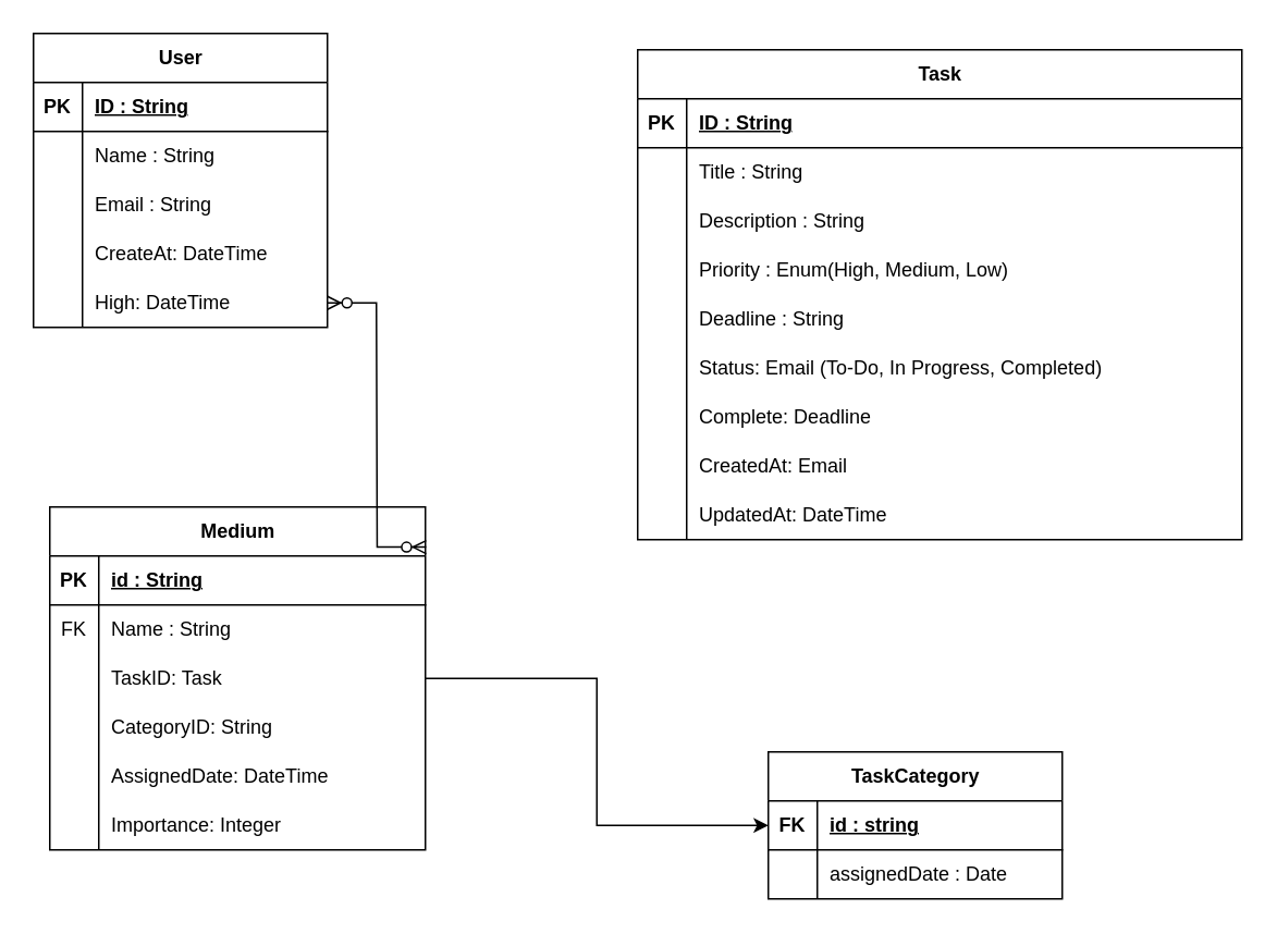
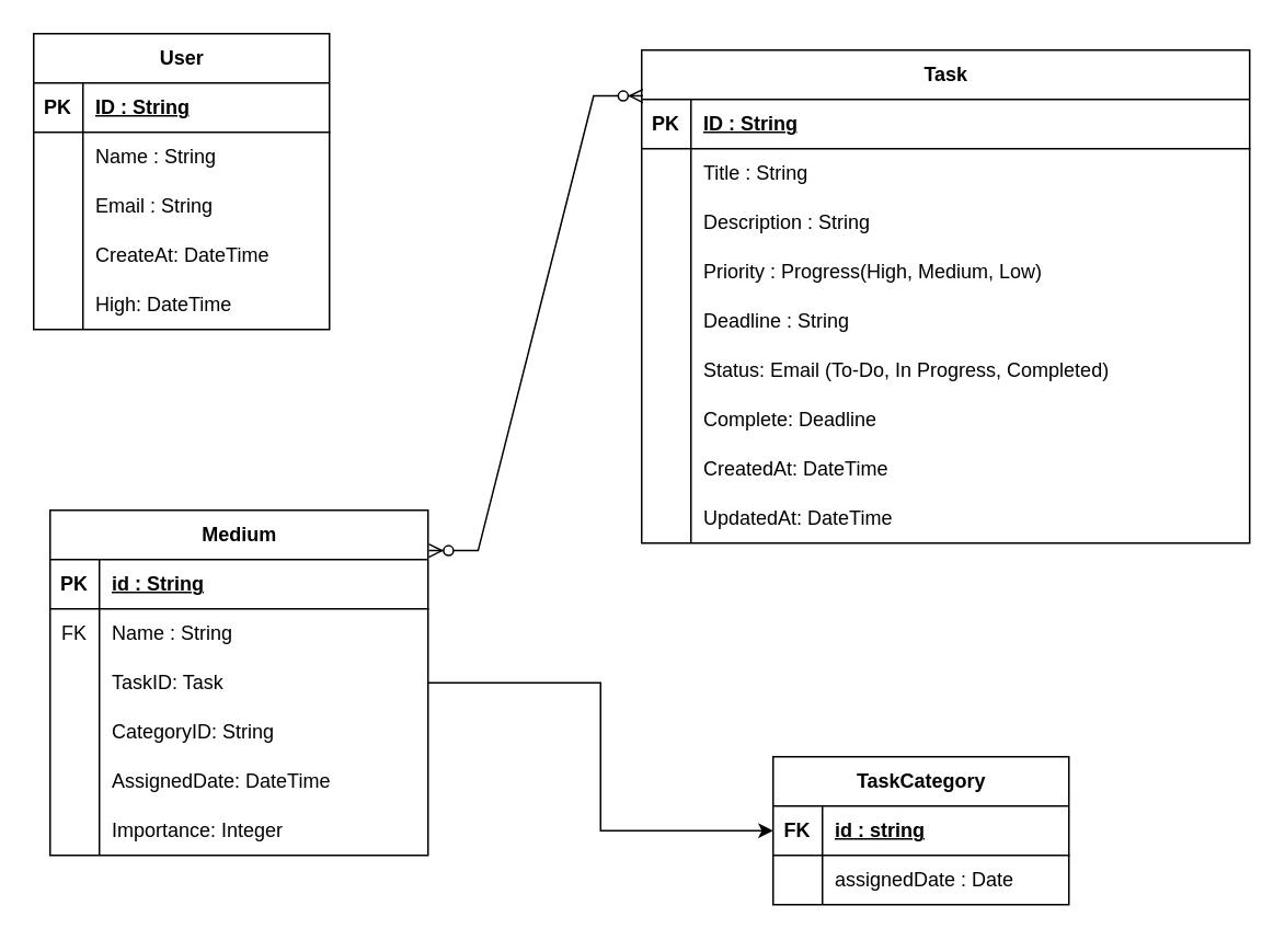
- <mxCell id="31" value="Priority : Enum(High, Medium, Low)" style="shape=partialRectangle;connectable=0;fillColor=none;top=0;left=0;bottom=0;right=0;align=left;spacingLeft=6;overflow=hidden;whiteSpace=wrap;html=1;" parent="29" vertex="1"><mxGeometry x="30" width="340" height="30" as="geometry"><mxRectangle width="340" height="30" as="alternateBounds" /></mxGeometry></mxCell>
+ <mxCell id="31" value="Priority : Progress(High, Medium, Low)" style="shape=partialRectangle;connectable=0;fillColor=none;top=0;left=0;bottom=0;right=0;align=left;spacingLeft=6;overflow=hidden;whiteSpace=wrap;html=1;" parent="29" vertex="1"><mxGeometry x="30" width="340" height="30" as="geometry"><mxRectangle width="340" height="30" as="alternateBounds" /></mxGeometry></mxCell>
- <mxCell id="74" value="" style="edgeStyle=entityRelationEdgeStyle;fontSize=12;html=1;endArrow=ERzeroToMany;endFill=1;startArrow=ERzeroToMany;rounded=0;exitX=1.002;exitY=0.117;exitDx=0;exitDy=0;exitPerimeter=0;" parent="1" source="48" target="17" edge="1"><mxGeometry width="100" height="100" relative="1" as="geometry"><mxPoint x="200" y="300" as="sourcePoint" /><mxPoint x="300" y="200" as="targetPoint" /></mxGeometry></mxCell>
+ <mxCell id="74" value="" style="edgeStyle=entityRelationEdgeStyle;fontSize=12;html=1;endArrow=ERzeroToMany;endFill=1;startArrow=ERzeroToMany;rounded=0;exitX=1.002;exitY=0.117;exitDx=0;exitDy=0;exitPerimeter=0;entryX=0.002;entryY=0.093;entryDx=0;entryDy=0;entryPerimeter=0;" parent="1" source="48" target="19" edge="1"><mxGeometry width="100" height="100" relative="1" as="geometry"><mxPoint x="200" y="300" as="sourcePoint" /><mxPoint x="300" y="200" as="targetPoint" /></mxGeometry></mxCell>
- <mxCell id="43" value="CreatedAt: Email" style="shape=partialRectangle;connectable=0;fillColor=none;top=0;left=0;bottom=0;right=0;align=left;spacingLeft=6;overflow=hidden;whiteSpace=wrap;html=1;" vertex="1" parent="41"><mxGeometry x="30" width="340" height="30" as="geometry"><mxRectangle width="340" height="30" as="alternateBounds" /></mxGeometry></mxCell>
+ <mxCell id="43" value="CreatedAt: DateTime" style="shape=partialRectangle;connectable=0;fillColor=none;top=0;left=0;bottom=0;right=0;align=left;spacingLeft=6;overflow=hidden;whiteSpace=wrap;html=1;" vertex="1" parent="41"><mxGeometry x="30" width="340" height="30" as="geometry"><mxRectangle width="340" height="30" as="alternateBounds" /></mxGeometry></mxCell>
